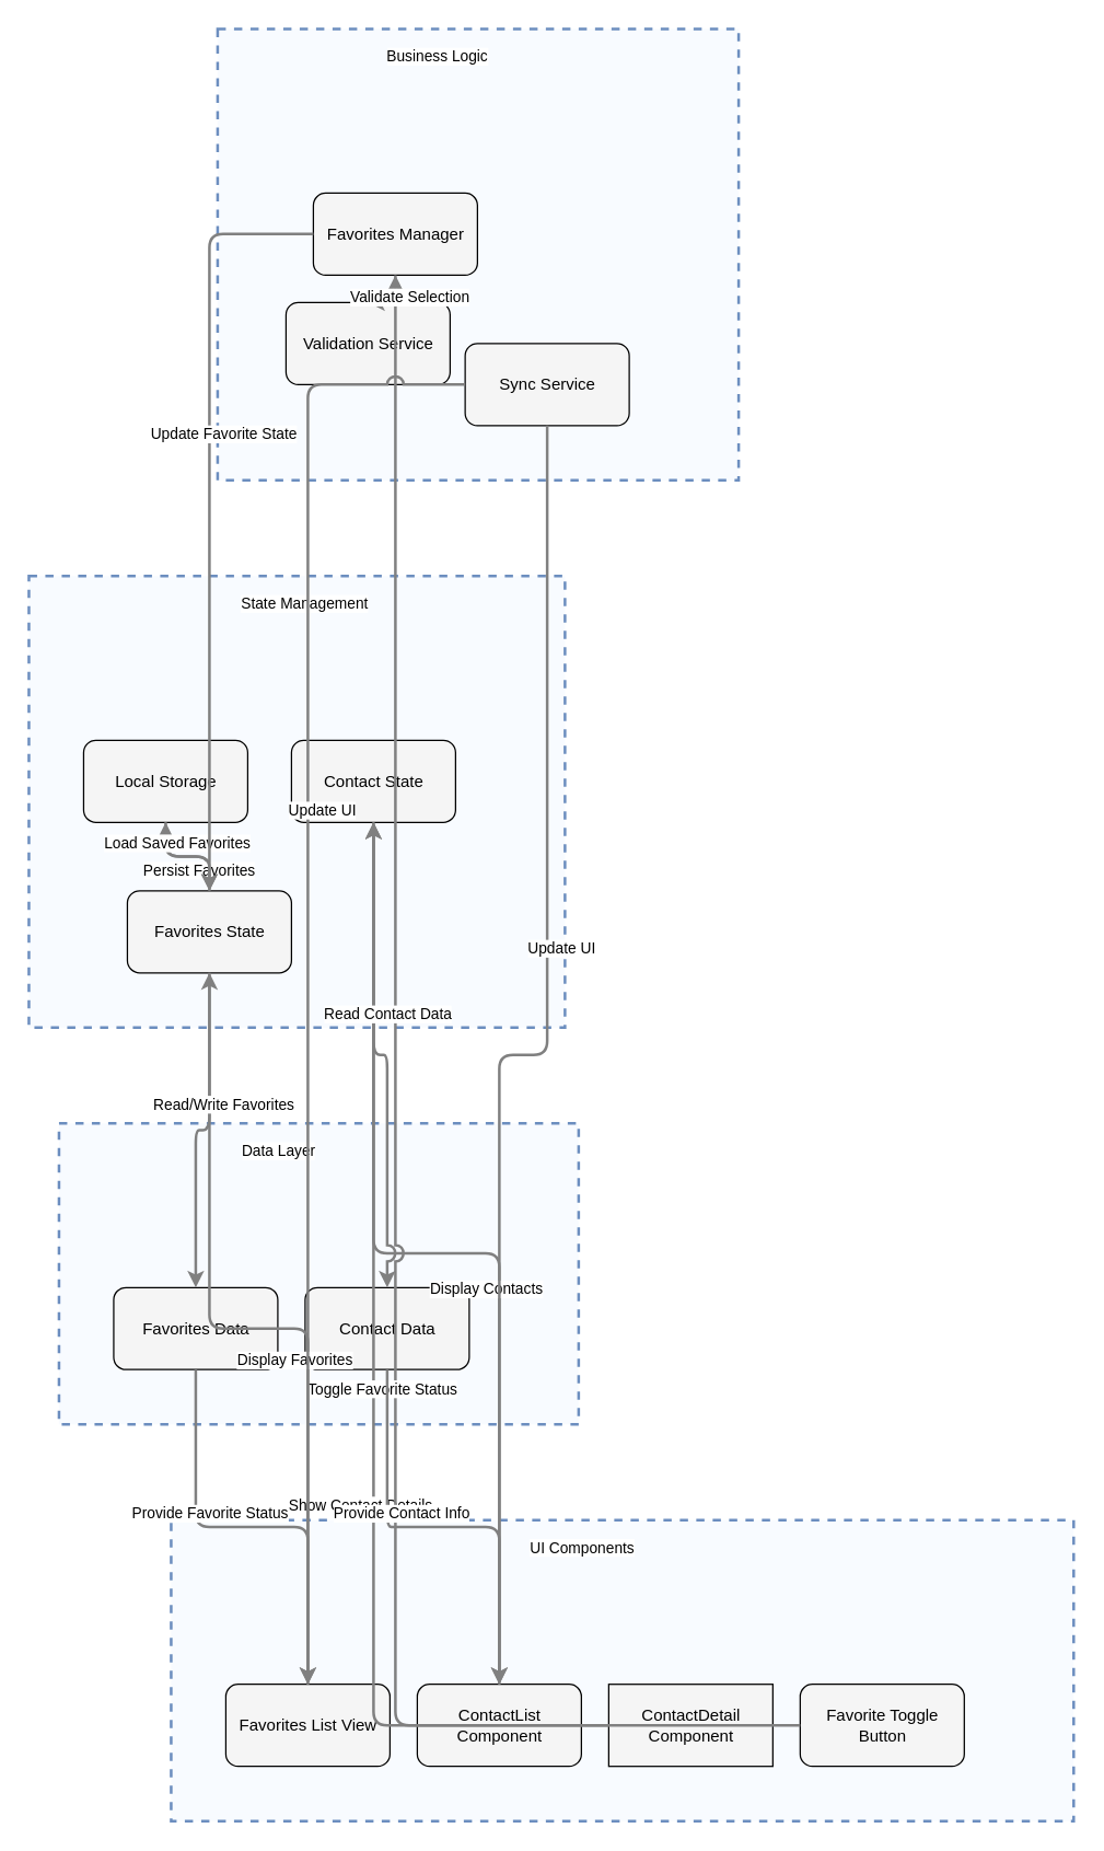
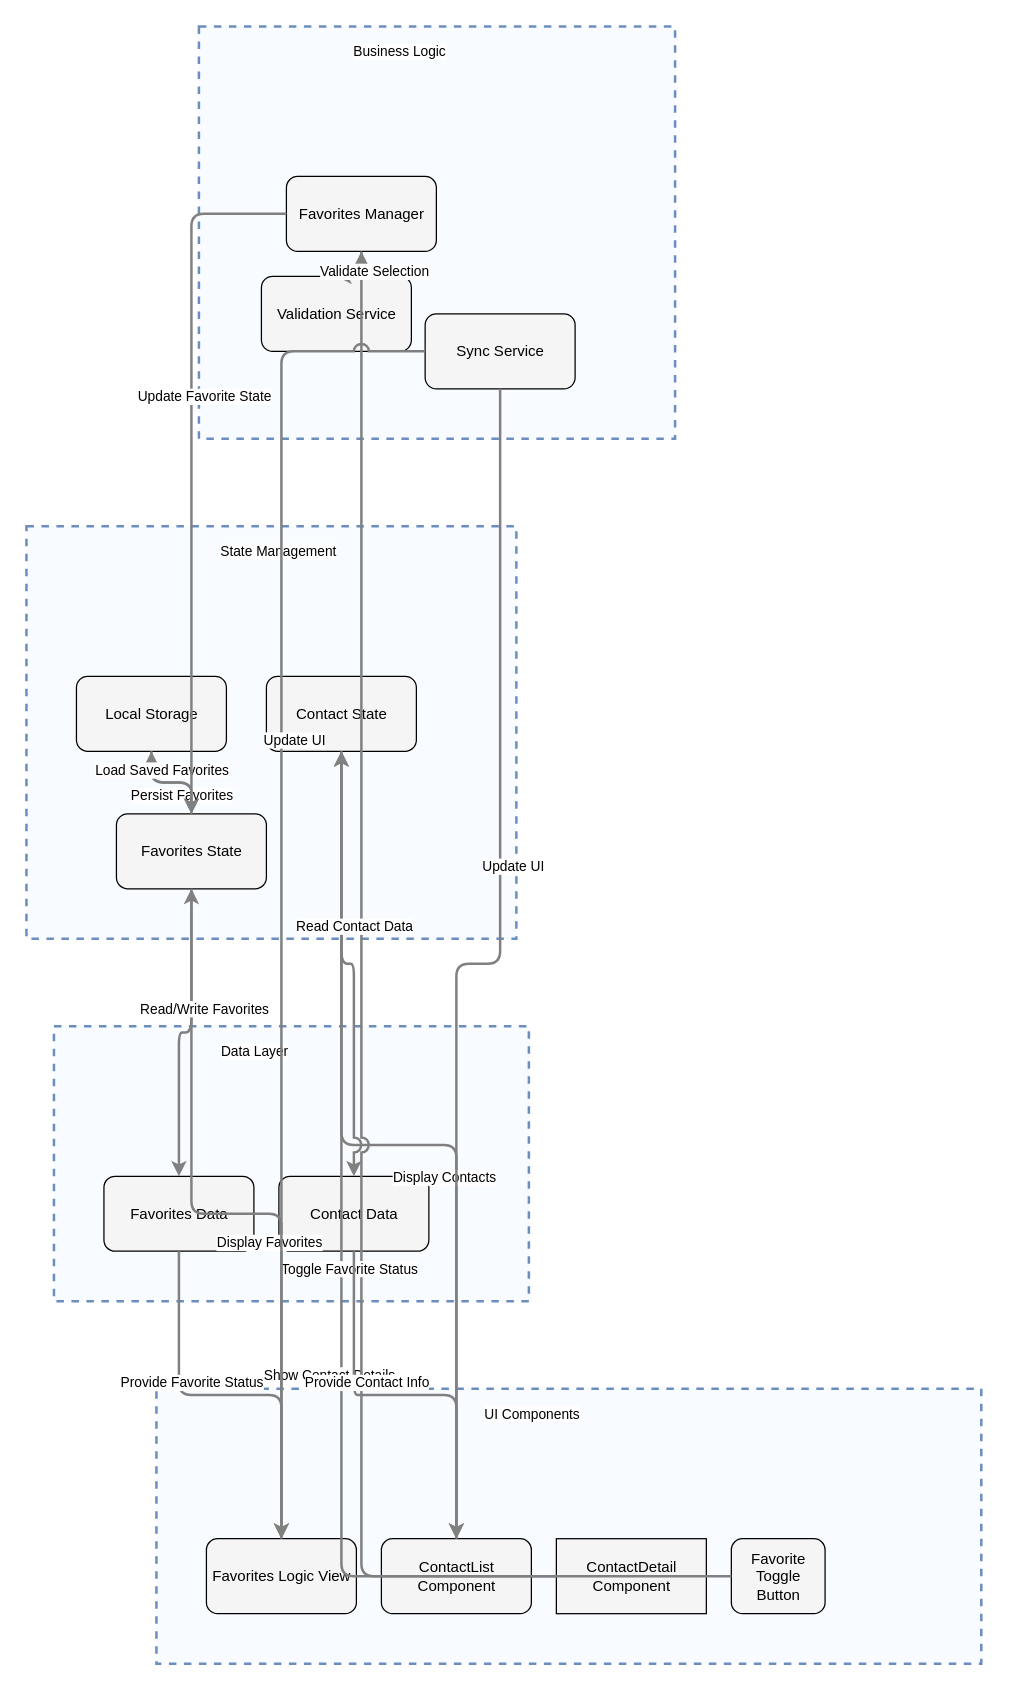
- <mxCell id="12" value="Favorite Toggle Button" style="rounded=1;whiteSpace=wrap;html=1;fillColor=#f5f5f5" vertex="1" parent="8"><mxGeometry x="460" y="120" width="120" height="60" as="geometry" /></mxCell>
+ <mxCell id="12" value="Favorite Toggle Button" style="rounded=1;whiteSpace=wrap;html=1;fillColor=#f5f5f5" vertex="1" parent="8"><mxGeometry x="460" y="120" width="75" height="60" as="geometry" /></mxCell>
- <mxCell id="13" value="Favorites List View" style="rounded=1;whiteSpace=wrap;html=1;fillColor=#f5f5f5" vertex="1" parent="8"><mxGeometry x="40" y="120" width="120" height="60" as="geometry" /></mxCell>
+ <mxCell id="13" value="Favorites Logic View" style="rounded=1;whiteSpace=wrap;html=1;fillColor=#f5f5f5" vertex="1" parent="8"><mxGeometry x="40" y="120" width="120" height="60" as="geometry" /></mxCell>
